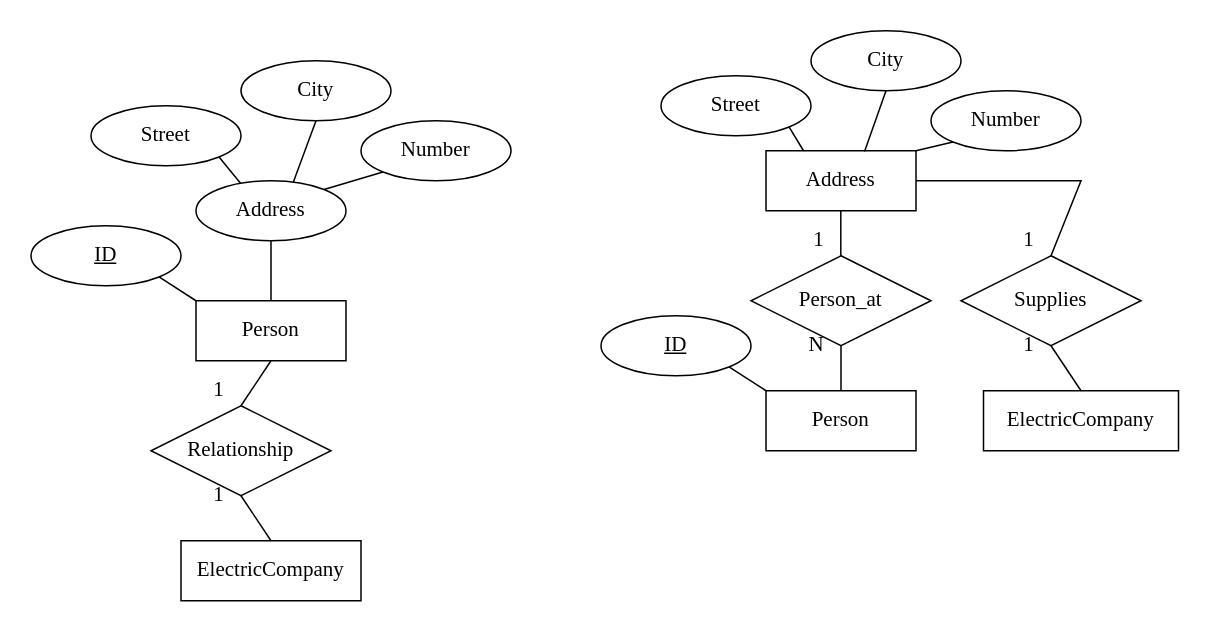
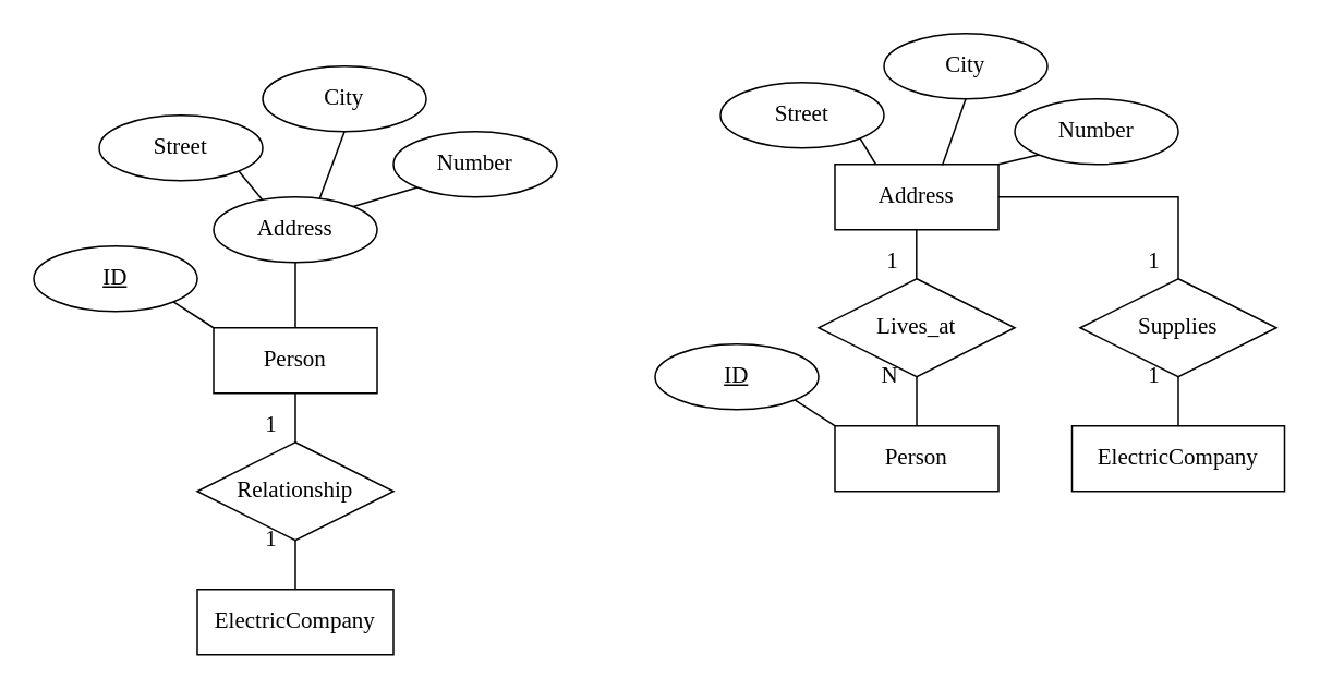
- <mxCell id="4" value="Person_at" style="shape=rhombus;perimeter=rhombusPerimeter;whiteSpace=wrap;html=1;align=center;fontFamily=Kahroba RG;fontSize=14;" parent="1" vertex="1"><mxGeometry x="500" y="170" width="120" height="60" as="geometry" /></mxCell>
+ <mxCell id="4" value="Lives_at" style="shape=rhombus;perimeter=rhombusPerimeter;whiteSpace=wrap;html=1;align=center;fontFamily=Kahroba RG;fontSize=14;" parent="1" vertex="1"><mxGeometry x="500" y="170" width="120" height="60" as="geometry" /></mxCell>
- <mxCell id="34" value="&lt;span&gt;Supplies&lt;/span&gt;" style="shape=rhombus;perimeter=rhombusPerimeter;whiteSpace=wrap;html=1;align=center;fontFamily=Kahroba RG;fontSize=14;" parent="1" vertex="1"><mxGeometry x="640" y="170" width="120" height="60" as="geometry" /></mxCell>
+ <mxCell id="34" value="&lt;span&gt;Supplies&lt;/span&gt;" style="shape=rhombus;perimeter=rhombusPerimeter;whiteSpace=wrap;html=1;align=center;fontFamily=Kahroba RG;fontSize=14;" parent="1" vertex="1"><mxGeometry x="660" y="170" width="120" height="60" as="geometry" /></mxCell>
- <mxCell id="25" value="Relationship" style="shape=rhombus;perimeter=rhombusPerimeter;whiteSpace=wrap;html=1;align=center;fontFamily=Kahroba RG;fontSize=14;" parent="1" vertex="1"><mxGeometry x="100" y="270" width="120" height="60" as="geometry" /></mxCell>
+ <mxCell id="25" value="Relationship" style="shape=rhombus;perimeter=rhombusPerimeter;whiteSpace=wrap;html=1;align=center;fontFamily=Kahroba RG;fontSize=14;" parent="1" vertex="1"><mxGeometry x="120" y="270" width="120" height="60" as="geometry" /></mxCell>
